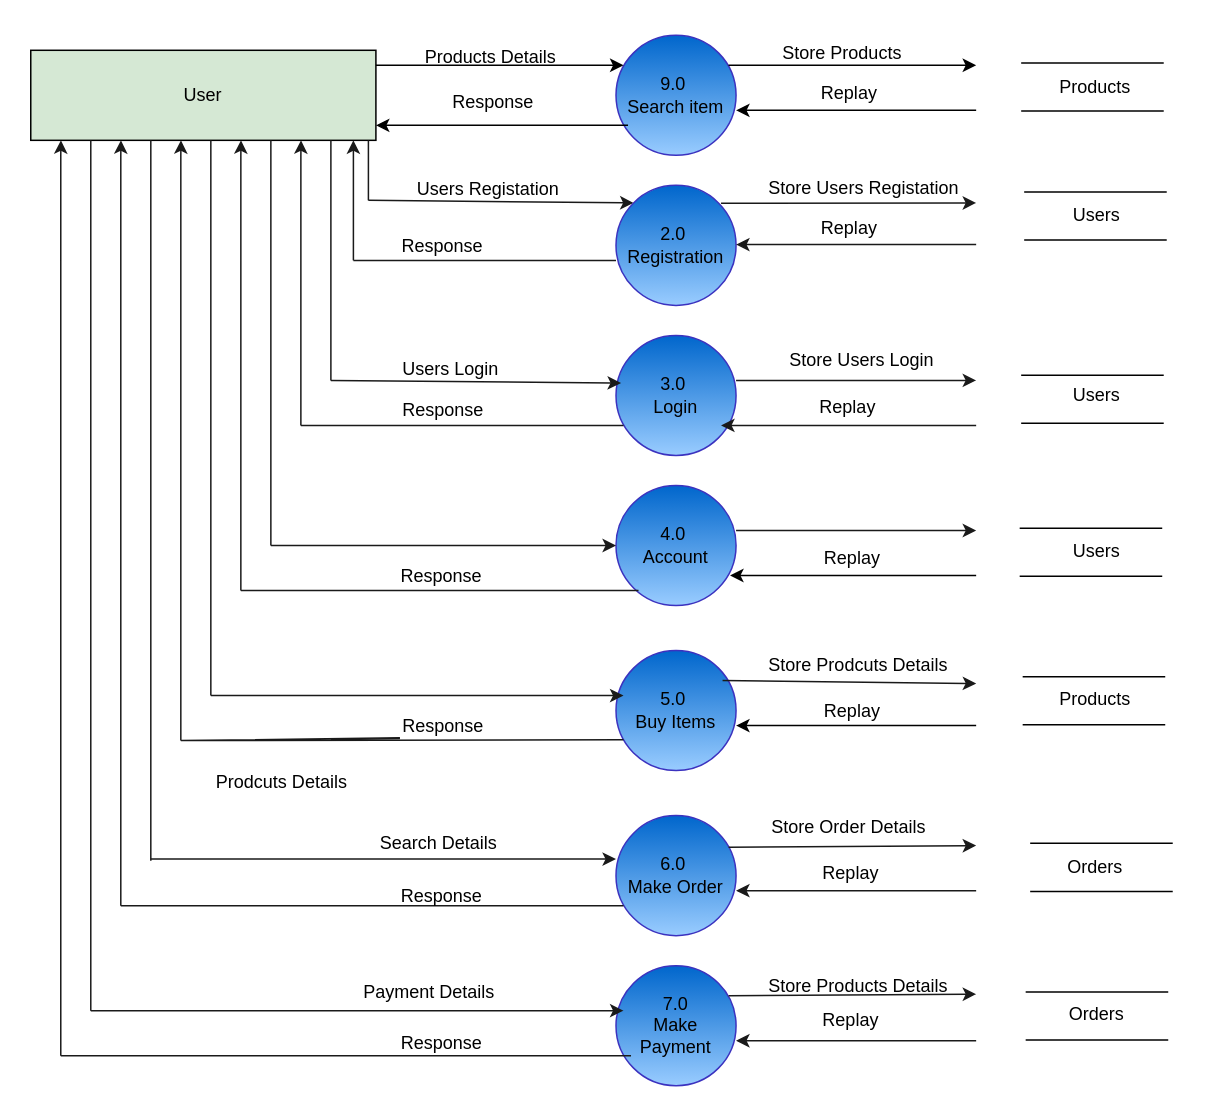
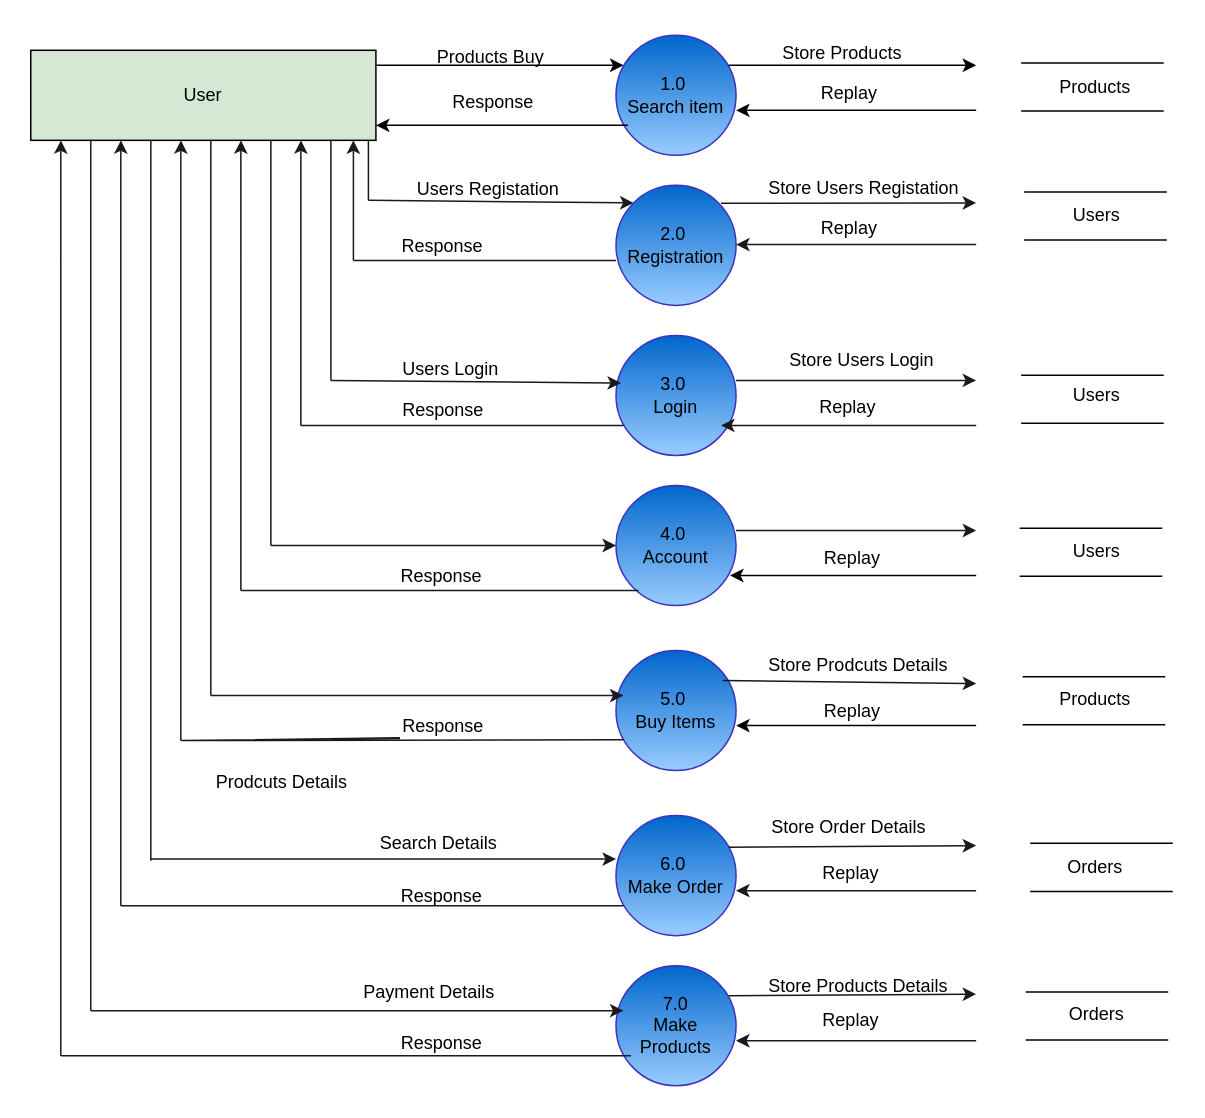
- <mxCell id="11" value="&amp;nbsp;Products Details" style="text;html=1;strokeColor=none;fillColor=none;align=center;verticalAlign=middle;whiteSpace=wrap;rounded=0;" parent="1" vertex="1"><mxGeometry x="255" y="23" width="140" height="30" as="geometry" /></mxCell>
+ <mxCell id="11" value="&amp;nbsp;Products Buy" style="text;html=1;strokeColor=none;fillColor=none;align=center;verticalAlign=middle;whiteSpace=wrap;rounded=0;" parent="1" vertex="1"><mxGeometry x="255" y="23" width="140" height="30" as="geometry" /></mxCell>
- <mxCell id="3" value="9.0&amp;nbsp;&lt;br&gt;Search item" style="ellipse;whiteSpace=wrap;html=1;aspect=fixed;strokeColor=#3B32BF;fillColor=#0066CC;gradientColor=#99CCFF;" parent="1" vertex="1"><mxGeometry x="410" y="23" width="80" height="80" as="geometry" /></mxCell>
+ <mxCell id="3" value="1.0&amp;nbsp;&lt;br&gt;Search item" style="ellipse;whiteSpace=wrap;html=1;aspect=fixed;strokeColor=#3B32BF;fillColor=#0066CC;gradientColor=#99CCFF;" parent="1" vertex="1"><mxGeometry x="410" y="23" width="80" height="80" as="geometry" /></mxCell>
- <mxCell id="25" value="7.0 &lt;br&gt;Make Payment" style="ellipse;whiteSpace=wrap;html=1;aspect=fixed;strokeColor=#3B32BF;fillColor=#0066CC;gradientColor=#99CCFF;" parent="1" vertex="1"><mxGeometry x="410" y="643" width="80" height="80" as="geometry" /></mxCell>
+ <mxCell id="25" value="7.0 &lt;br&gt;Make Products" style="ellipse;whiteSpace=wrap;html=1;aspect=fixed;strokeColor=#3B32BF;fillColor=#0066CC;gradientColor=#99CCFF;" parent="1" vertex="1"><mxGeometry x="410" y="643" width="80" height="80" as="geometry" /></mxCell>
